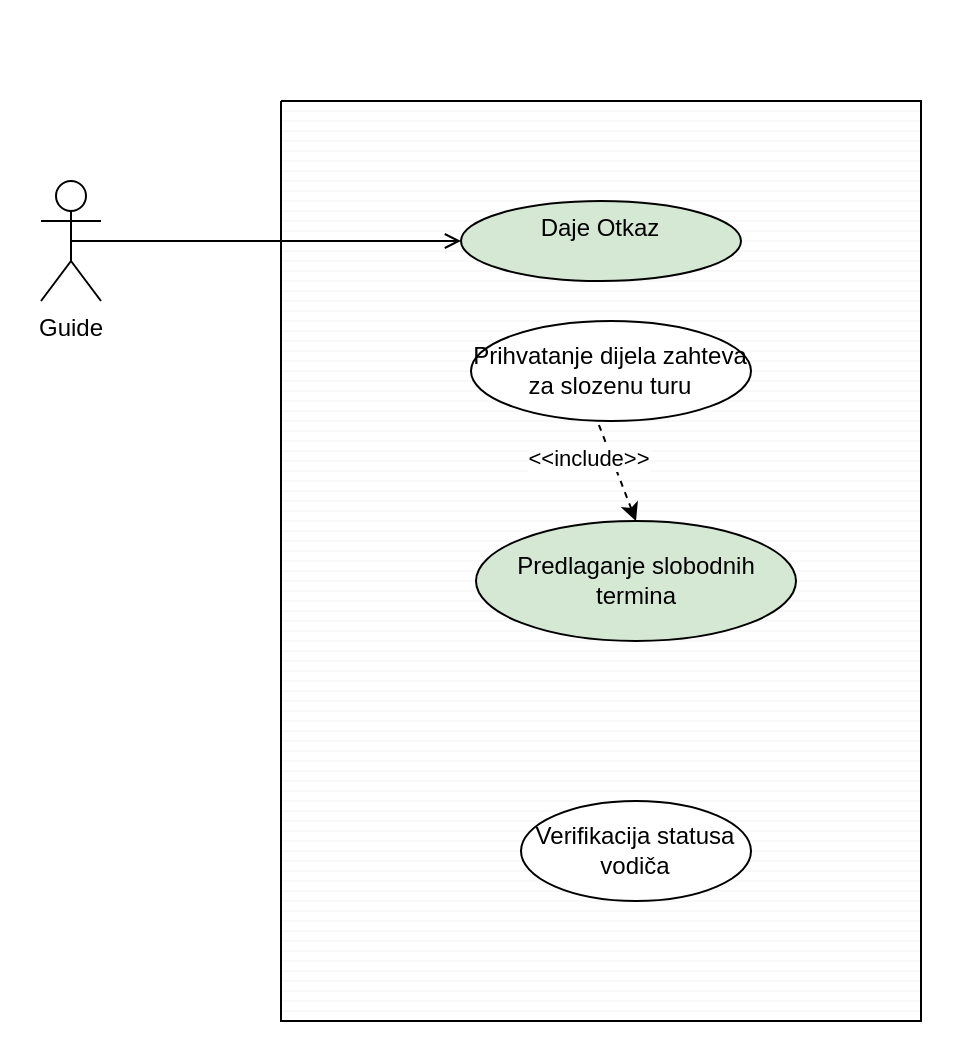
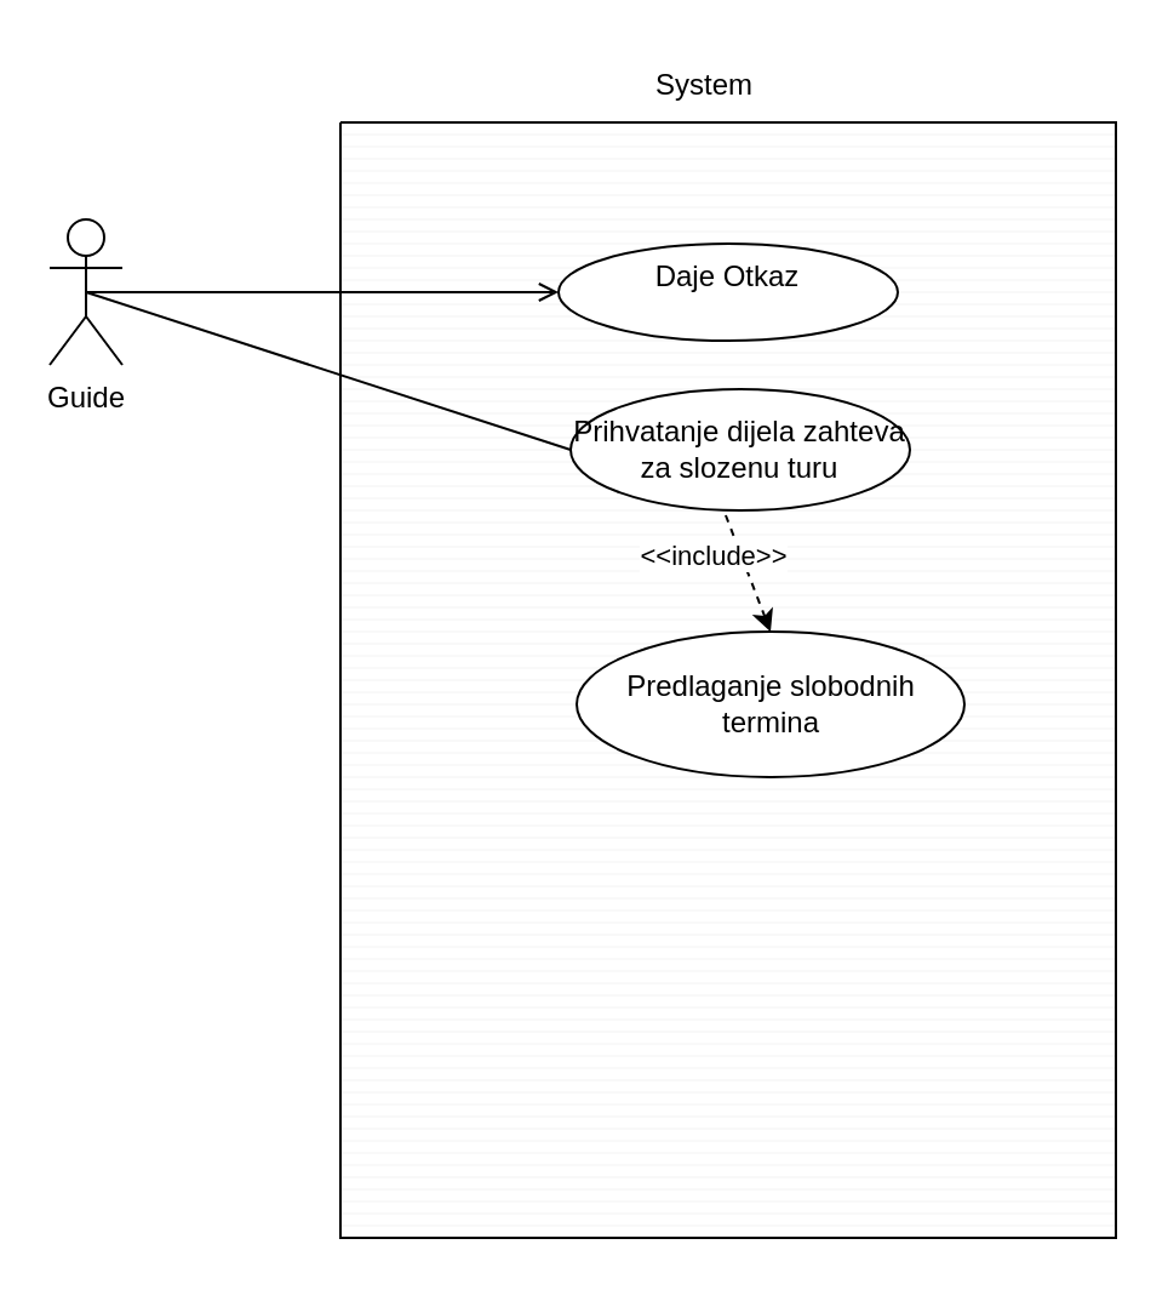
+ <mxCell id="6" value="System" style="text;html=1;align=center;verticalAlign=middle;resizable=0;points=[];autosize=1;strokeColor=none;fillColor=none;" parent="1" vertex="1"><mxGeometry x="260" y="20" width="60" height="30" as="geometry" /></mxCell>
- <mxCell id="4" value="Daje Otkaz" style="ellipse;whiteSpace=wrap;html=1;verticalAlign=top;fillColor=#d5e8d4;" parent="1" vertex="1"><mxGeometry x="230" y="100" width="140" height="40" as="geometry" /></mxCell>
+ <mxCell id="4" value="Daje Otkaz" style="ellipse;whiteSpace=wrap;html=1;verticalAlign=top;" parent="1" vertex="1"><mxGeometry x="230" y="100" width="140" height="40" as="geometry" /></mxCell>
+ <mxCell id="10" value="" style="endArrow=none;html=1;rounded=0;entryX=0.5;entryY=0.5;entryDx=0;entryDy=0;entryPerimeter=0;exitX=0;exitY=0.5;exitDx=0;exitDy=0;" parent="1" source="7" target="3" edge="1"><mxGeometry width="50" height="50" relative="1" as="geometry"><mxPoint x="-20" y="280" as="sourcePoint" /><mxPoint x="30" y="230" as="targetPoint" /></mxGeometry></mxCell>
- <mxCell id="8" value="Predlaganje slobodnih termina" style="ellipse;whiteSpace=wrap;html=1;fillColor=#d5e8d4;" parent="1" vertex="1"><mxGeometry x="237.5" y="260" width="160" height="60" as="geometry" /></mxCell>
+ <mxCell id="8" value="Predlaganje slobodnih termina" style="ellipse;whiteSpace=wrap;html=1;" parent="1" vertex="1"><mxGeometry x="237.5" y="260" width="160" height="60" as="geometry" /></mxCell>
- <mxCell id="5" value="Verifikacija statusa vodiča" style="ellipse;whiteSpace=wrap;html=1;" parent="1" vertex="1"><mxGeometry x="260" y="400" width="115" height="50" as="geometry" /></mxCell>
